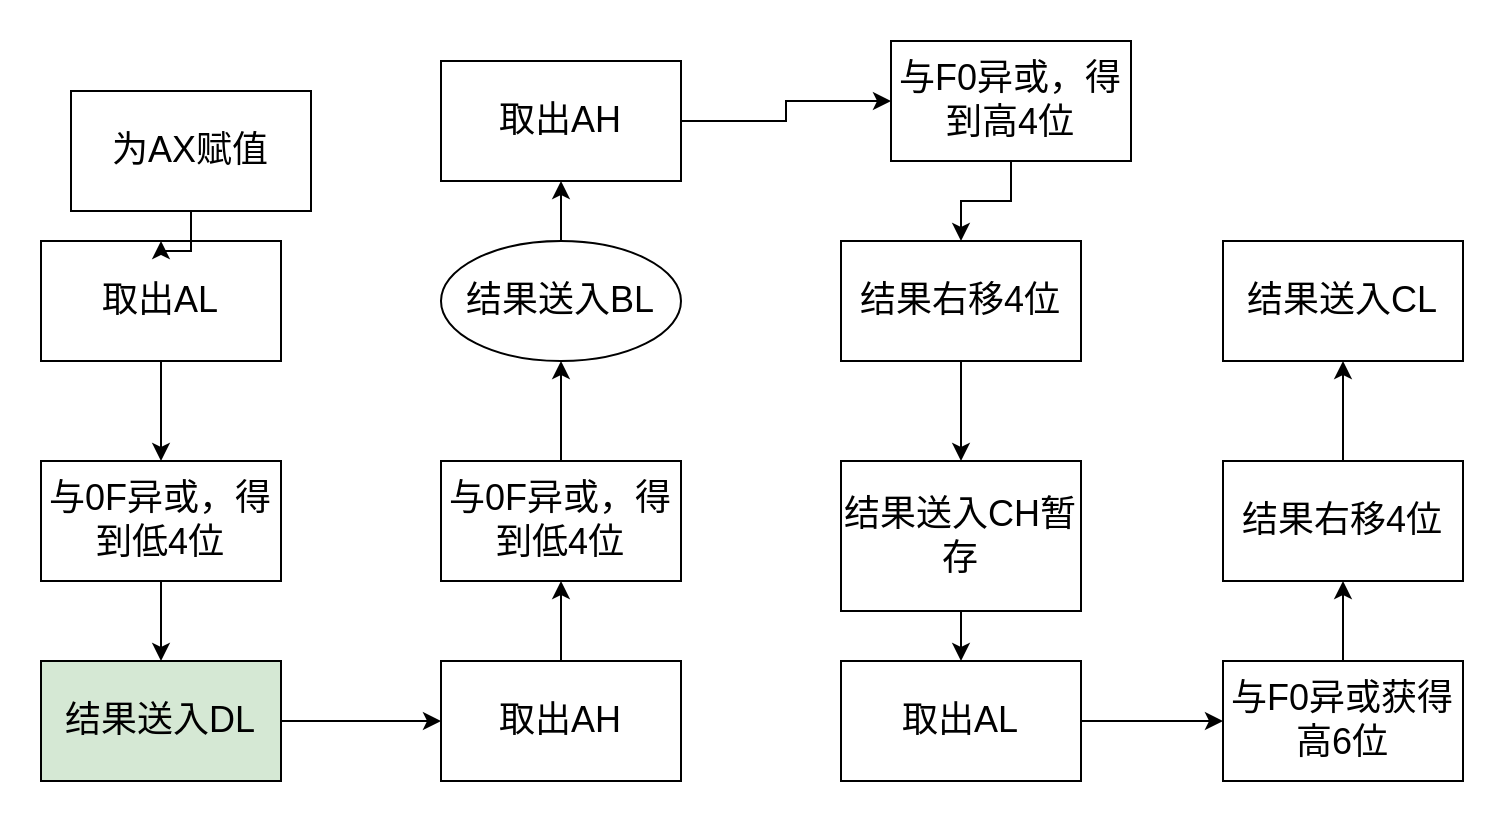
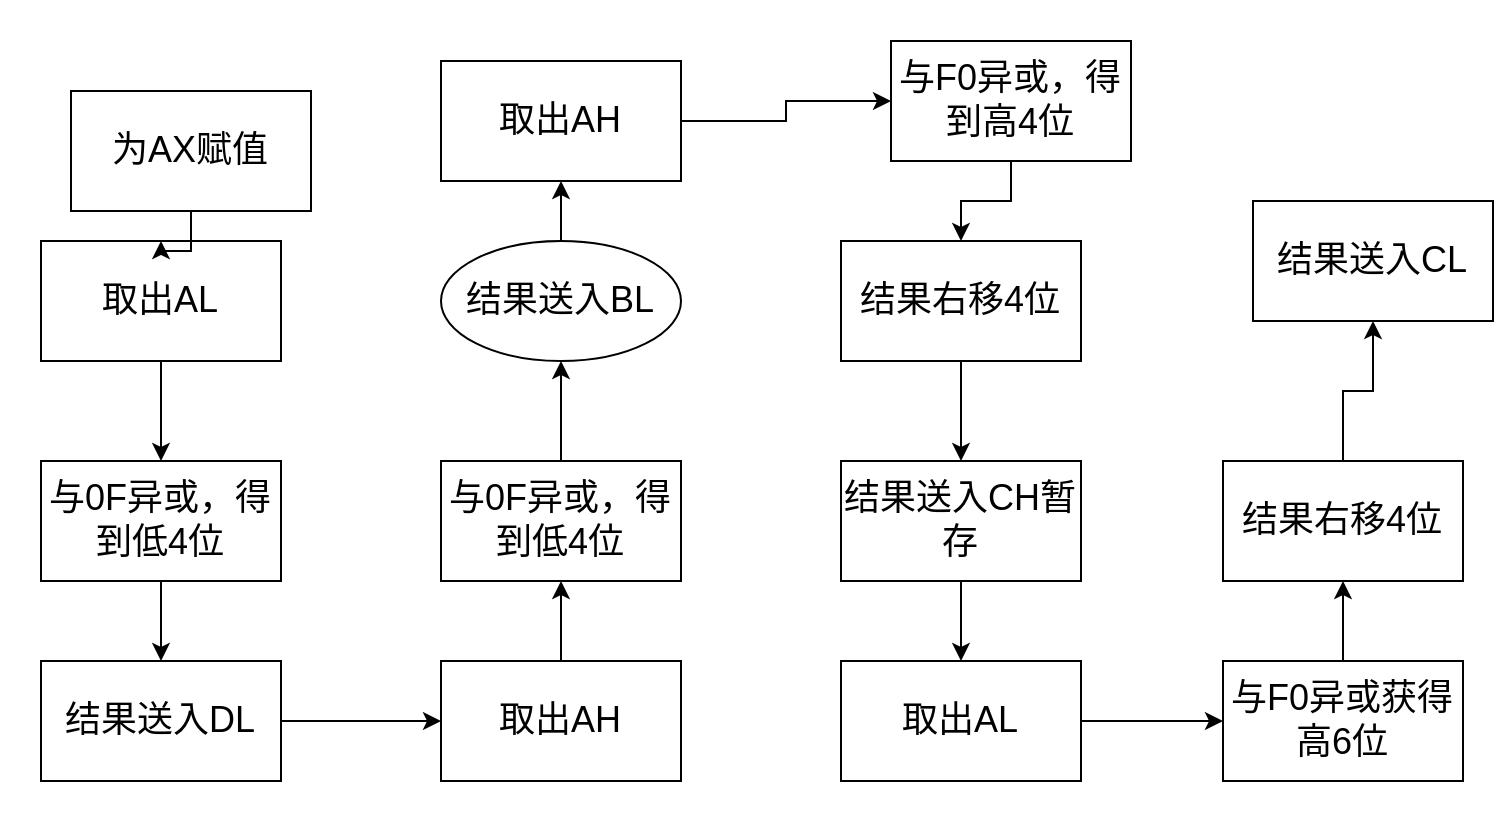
- <mxCell id="28" value="&lt;span style=&quot;font-size: 18px&quot;&gt;结果送入CL&lt;/span&gt;" style="rounded=0;whiteSpace=wrap;html=1;" vertex="1" parent="1"><mxGeometry x="611" y="120" width="120" height="60" as="geometry" /></mxCell>
+ <mxCell id="28" value="&lt;span style=&quot;font-size: 18px&quot;&gt;结果送入CL&lt;/span&gt;" style="rounded=0;whiteSpace=wrap;html=1;" vertex="1" parent="1"><mxGeometry x="626" y="100" width="120" height="60" as="geometry" /></mxCell>
- <mxCell id="21" value="&lt;span style=&quot;font-size: 18px&quot;&gt;结果送入CH暂存&lt;/span&gt;" style="rounded=0;whiteSpace=wrap;html=1;" vertex="1" parent="1"><mxGeometry x="420" y="230" width="120" height="75" as="geometry" /></mxCell>
+ <mxCell id="21" value="&lt;span style=&quot;font-size: 18px&quot;&gt;结果送入CH暂存&lt;/span&gt;" style="rounded=0;whiteSpace=wrap;html=1;" vertex="1" parent="1"><mxGeometry x="420" y="230" width="120" height="60" as="geometry" /></mxCell>
- <mxCell id="7" value="&lt;span style=&quot;font-size: 18px&quot;&gt;结果送入DL&lt;/span&gt;" style="rounded=0;whiteSpace=wrap;html=1;fillColor=#d5e8d4;" vertex="1" parent="1"><mxGeometry x="20" y="330" width="120" height="60" as="geometry" /></mxCell>
+ <mxCell id="7" value="&lt;span style=&quot;font-size: 18px&quot;&gt;结果送入DL&lt;/span&gt;" style="rounded=0;whiteSpace=wrap;html=1;" vertex="1" parent="1"><mxGeometry x="20" y="330" width="120" height="60" as="geometry" /></mxCell>
